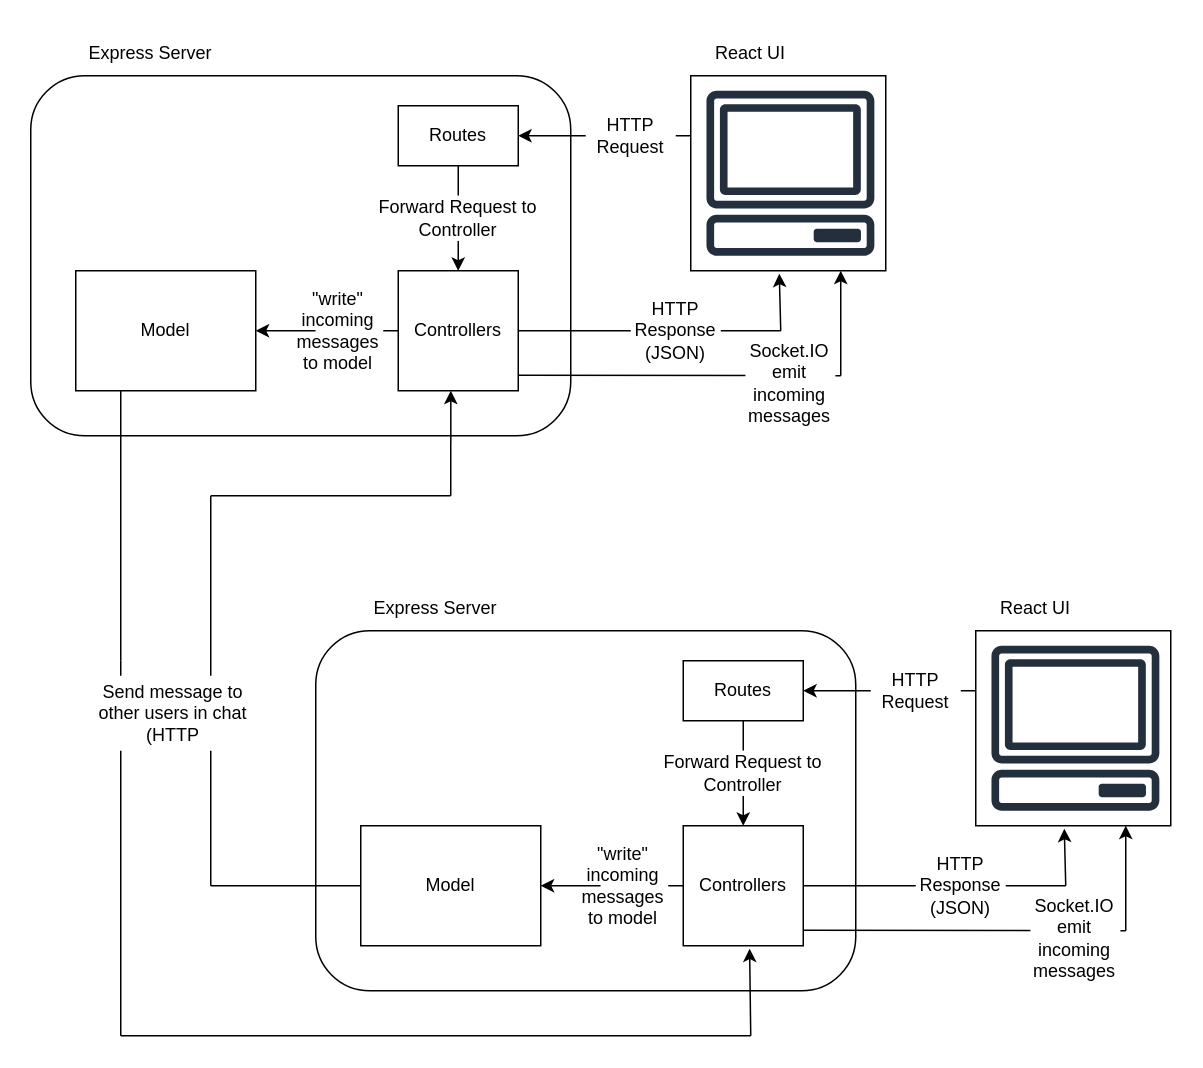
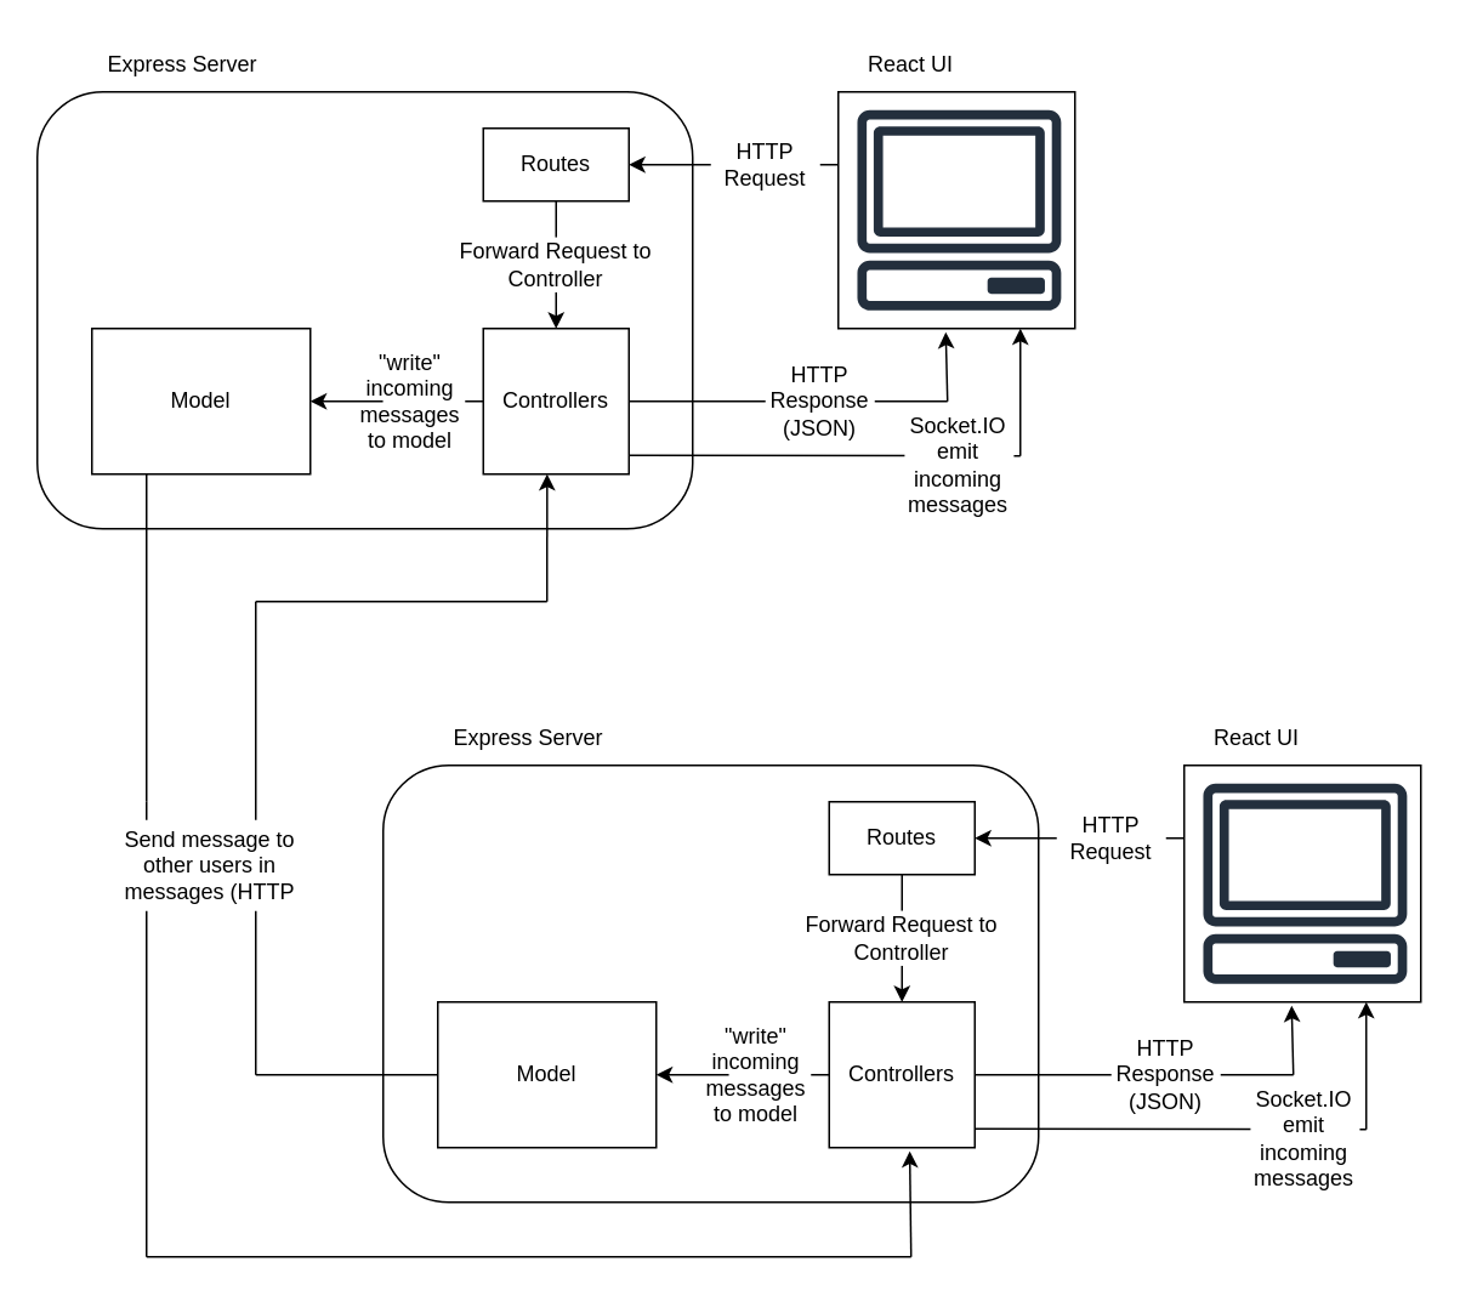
- <mxCell id="60" value="Send message to other users in chat (HTTP" style="text;html=1;strokeColor=none;fillColor=default;align=center;verticalAlign=middle;whiteSpace=wrap;rounded=0;perimeterSpacing=0;" vertex="1" parent="1"><mxGeometry x="60" y="450" width="110" height="50" as="geometry" /></mxCell>
+ <mxCell id="60" value="Send message to other users in messages (HTTP" style="text;html=1;strokeColor=none;fillColor=default;align=center;verticalAlign=middle;whiteSpace=wrap;rounded=0;perimeterSpacing=0;" vertex="1" parent="1"><mxGeometry x="60" y="450" width="110" height="50" as="geometry" /></mxCell>
